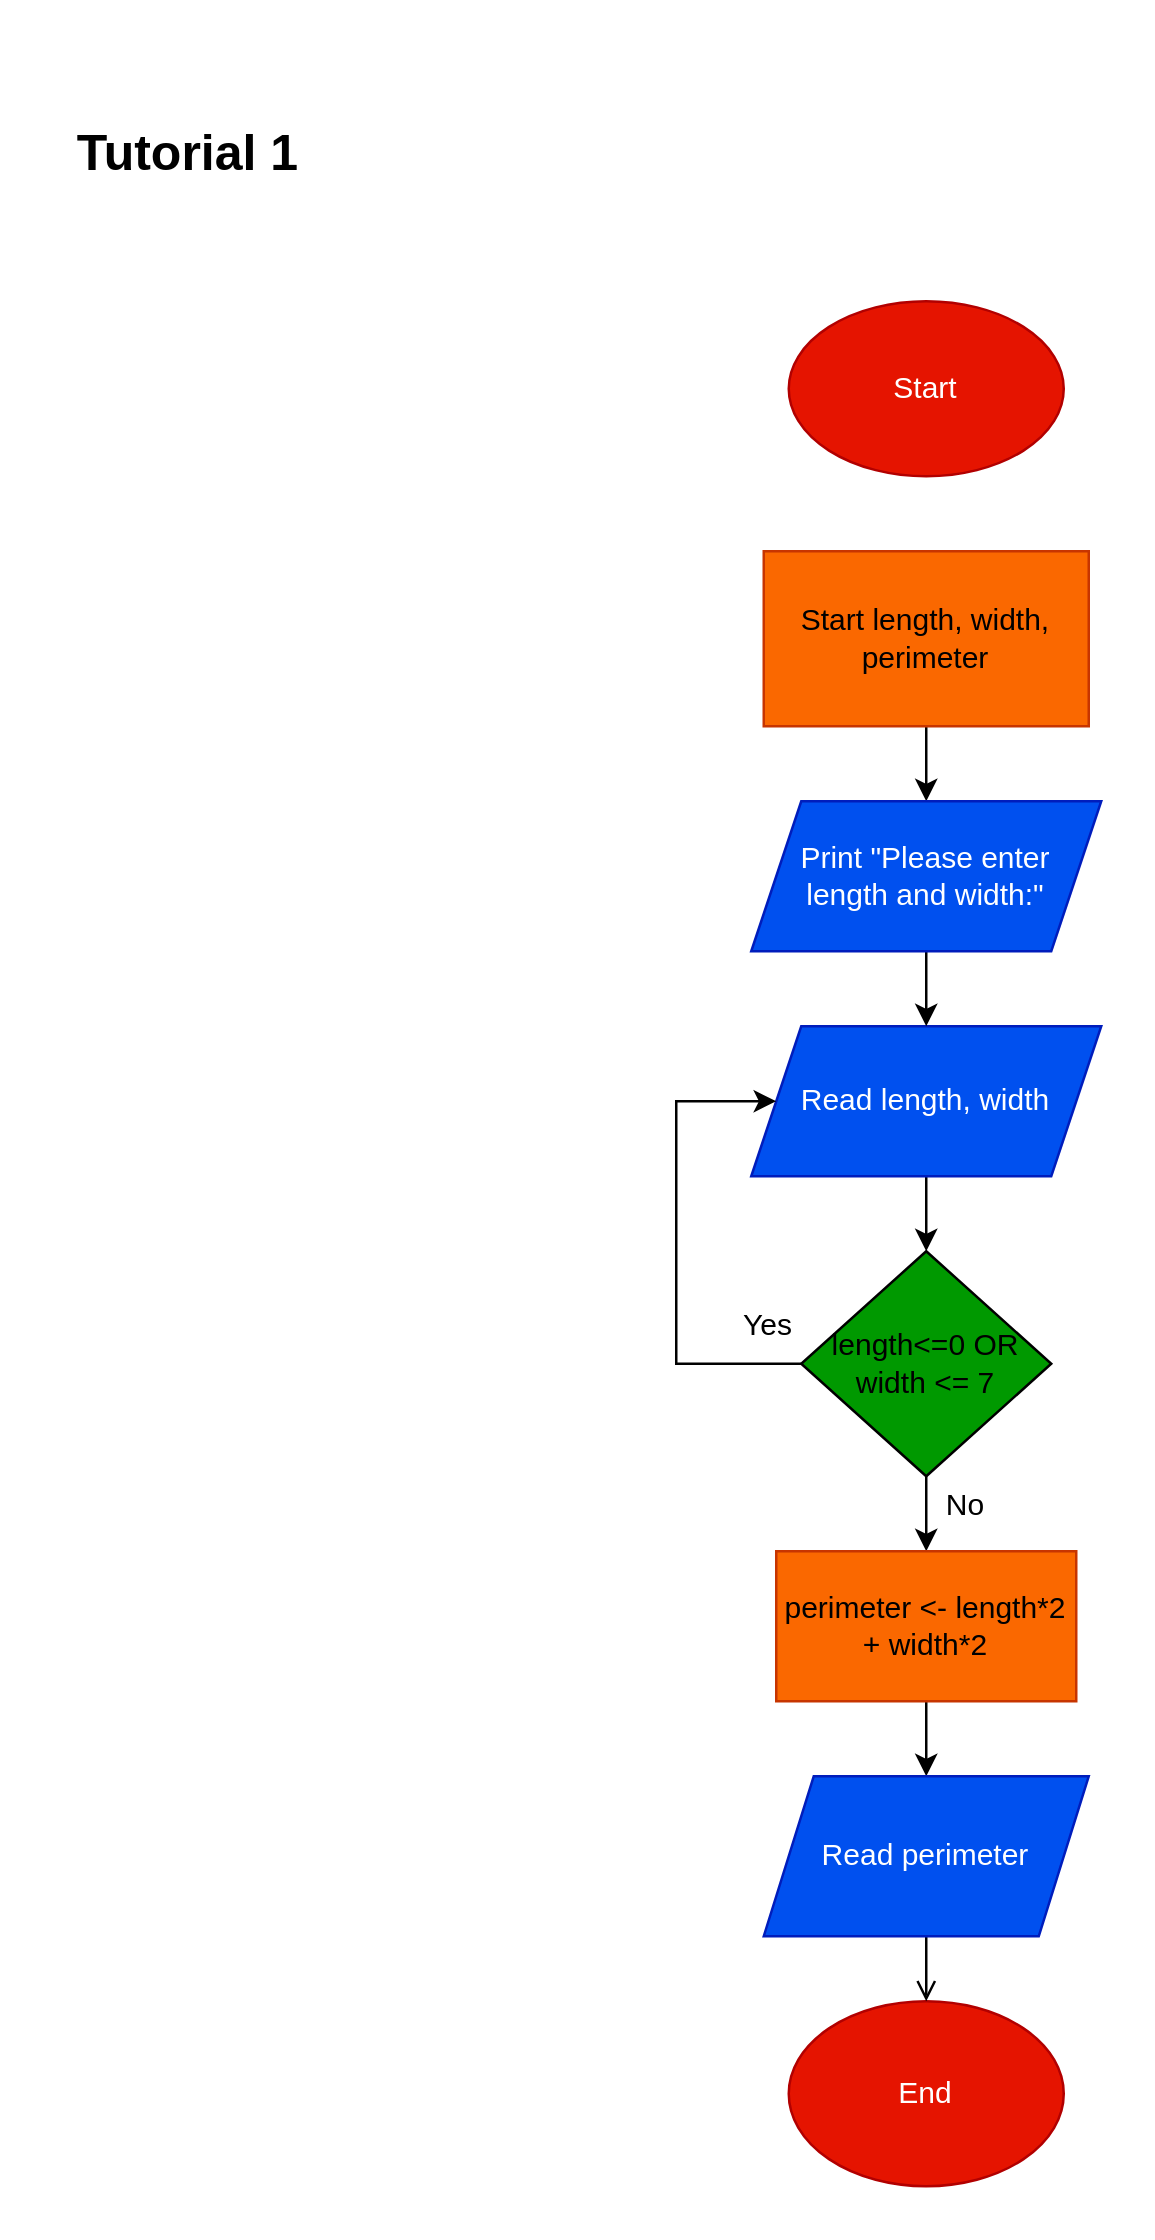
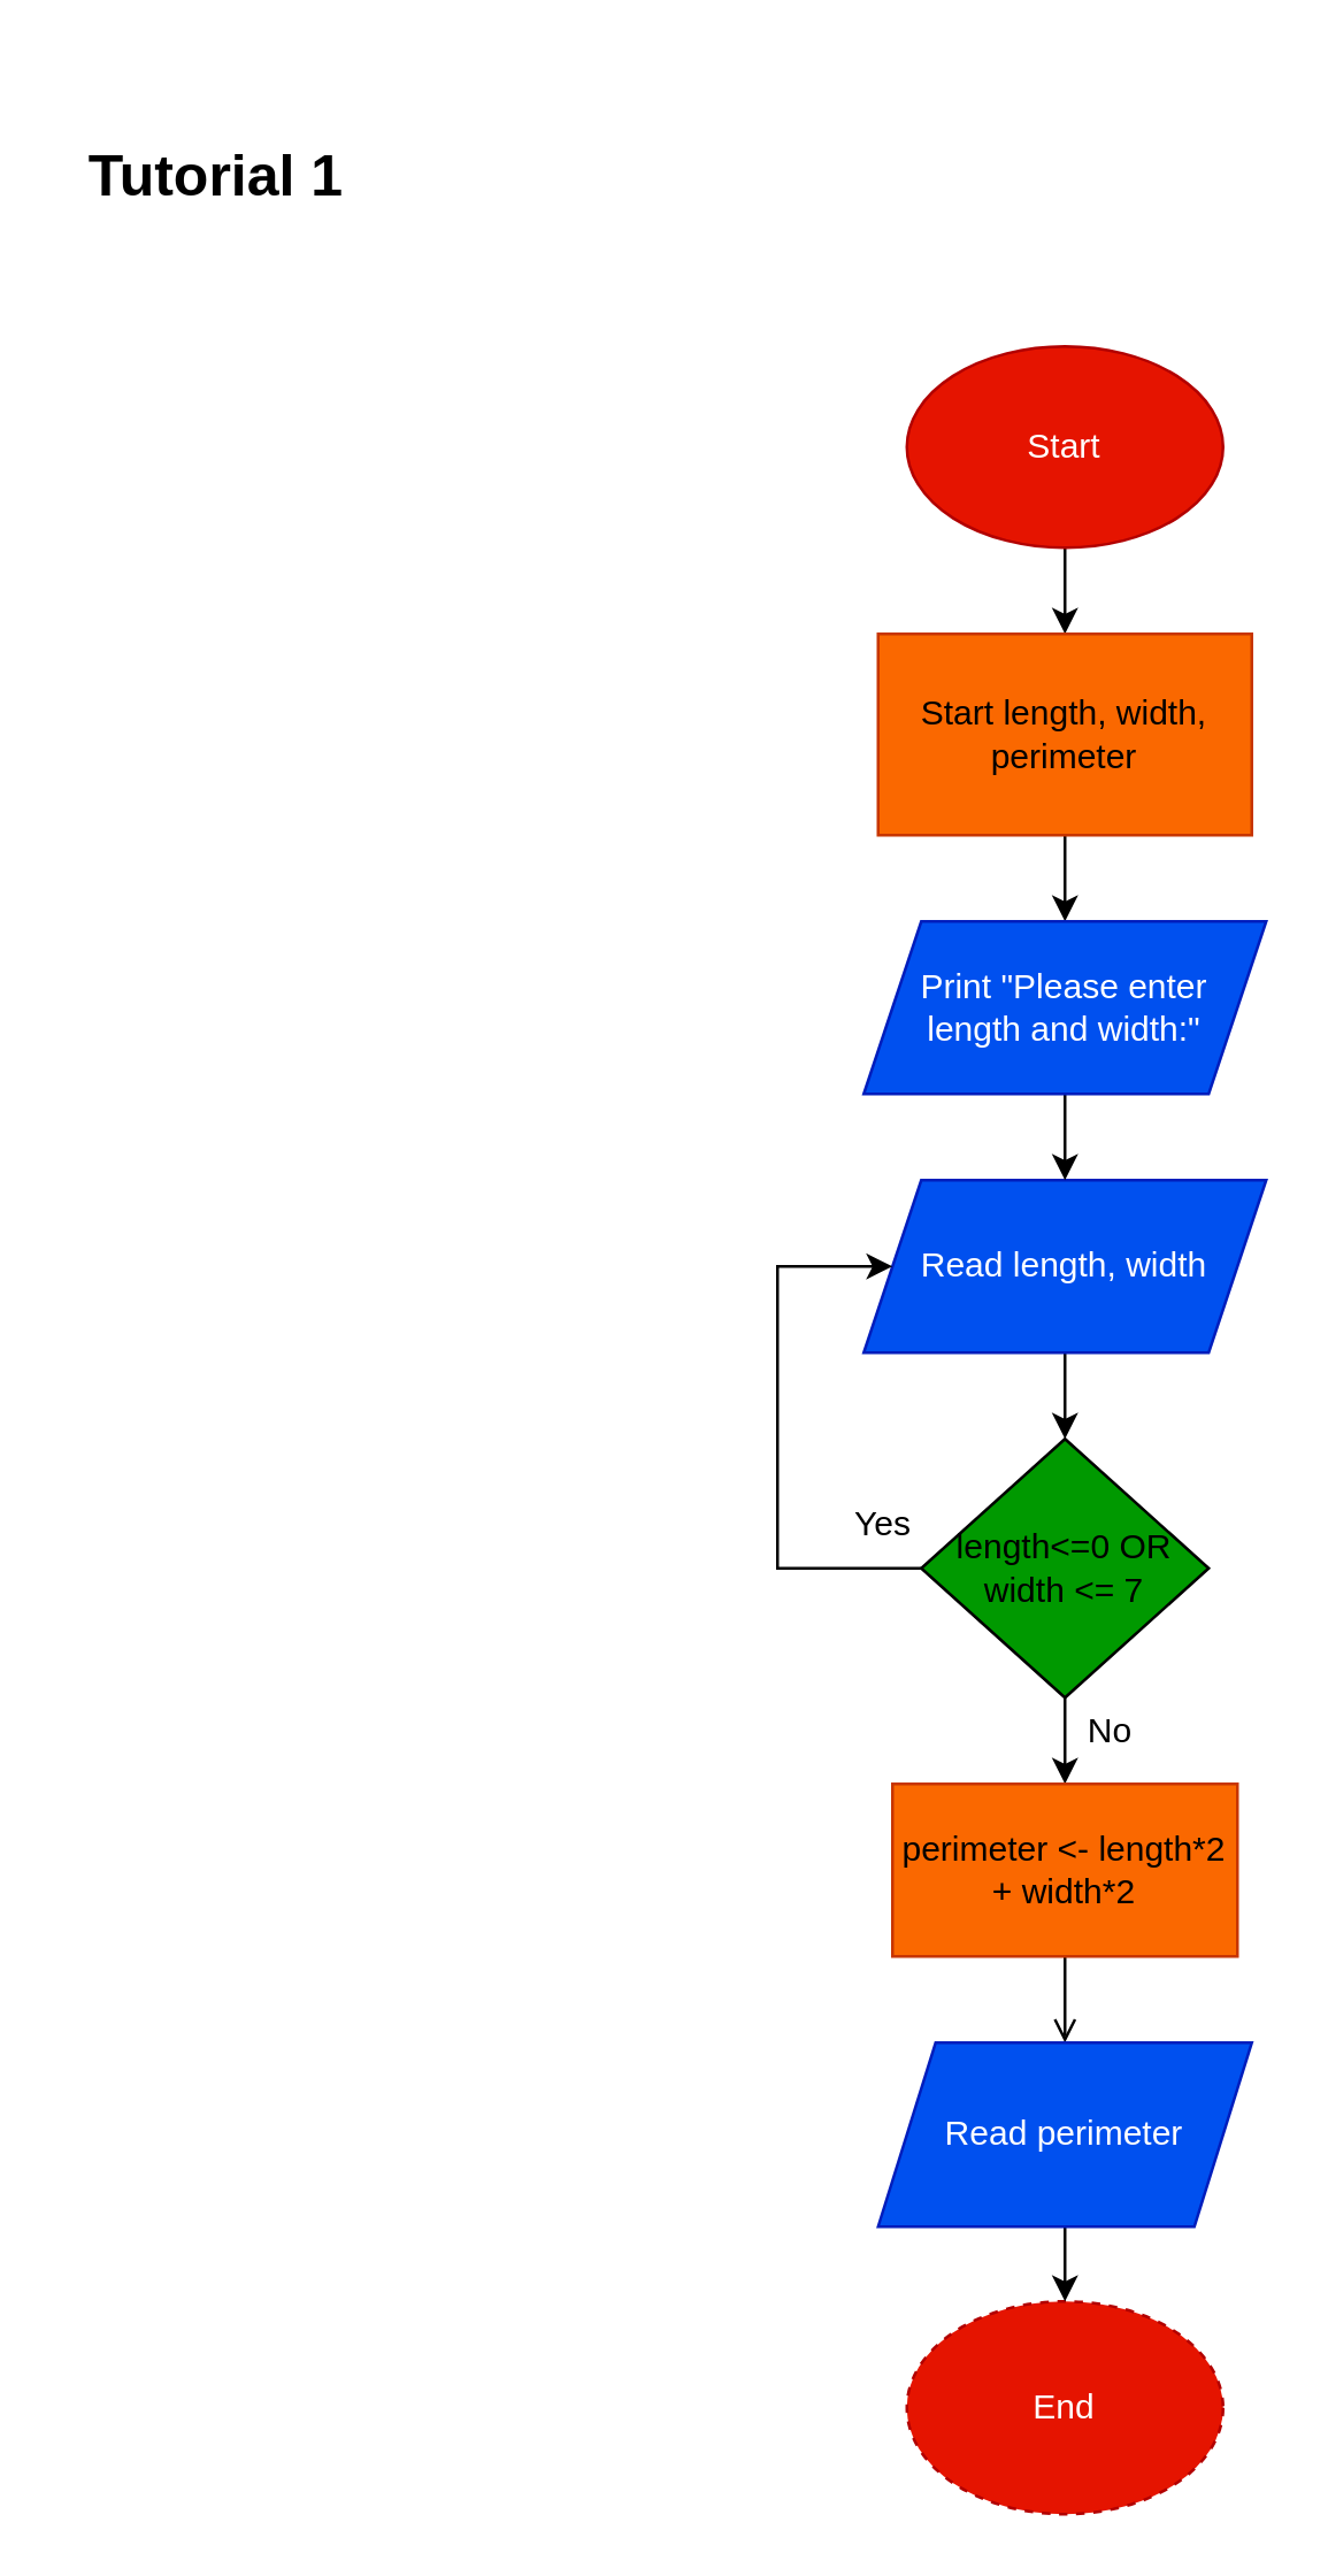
+ <mxCell id="2" style="edgeStyle=orthogonalEdgeStyle;rounded=0;orthogonalLoop=1;jettySize=auto;html=1;exitX=0.5;exitY=1;exitDx=0;exitDy=0;entryX=0.5;entryY=0;entryDx=0;entryDy=0;" edge="1" parent="1" source="3" target="6"><mxGeometry relative="1" as="geometry" /></mxCell>
- <mxCell id="13" style="edgeStyle=orthogonalEdgeStyle;rounded=0;orthogonalLoop=1;jettySize=auto;html=1;exitX=0.5;exitY=1;exitDx=0;exitDy=0;entryX=0.5;entryY=0;entryDx=0;entryDy=0;" edge="1" parent="1" source="14" target="17"><mxGeometry relative="1" as="geometry" /></mxCell>
+ <mxCell id="13" style="edgeStyle=orthogonalEdgeStyle;rounded=0;orthogonalLoop=1;jettySize=auto;html=1;exitX=0.5;exitY=1;exitDx=0;exitDy=0;entryX=0.5;entryY=0;entryDx=0;entryDy=0;endArrow=open;" edge="1" parent="1" source="14" target="17"><mxGeometry relative="1" as="geometry" /></mxCell>
- <mxCell id="16" style="edgeStyle=orthogonalEdgeStyle;rounded=0;orthogonalLoop=1;jettySize=auto;html=1;exitX=0.5;exitY=1;exitDx=0;exitDy=0;entryX=0.5;entryY=0;entryDx=0;entryDy=0;endArrow=open;" edge="1" parent="1" source="17" target="4"><mxGeometry relative="1" as="geometry" /></mxCell>
+ <mxCell id="16" style="edgeStyle=orthogonalEdgeStyle;rounded=0;orthogonalLoop=1;jettySize=auto;html=1;exitX=0.5;exitY=1;exitDx=0;exitDy=0;entryX=0.5;entryY=0;entryDx=0;entryDy=0;" edge="1" parent="1" source="17" target="4"><mxGeometry relative="1" as="geometry" /></mxCell>
- <mxCell id="4" value="End" style="ellipse;whiteSpace=wrap;html=1;fillColor=#E51400;fontColor=#FFFFFF;strokeColor=#B20000;" vertex="1" parent="1"><mxGeometry x="315" y="800" width="110" height="74" as="geometry" /></mxCell>
+ <mxCell id="4" value="End" style="ellipse;whiteSpace=wrap;html=1;fillColor=#E51400;fontColor=#FFFFFF;strokeColor=#B20000;dashed=1;" vertex="1" parent="1"><mxGeometry x="315" y="800" width="110" height="74" as="geometry" /></mxCell>
